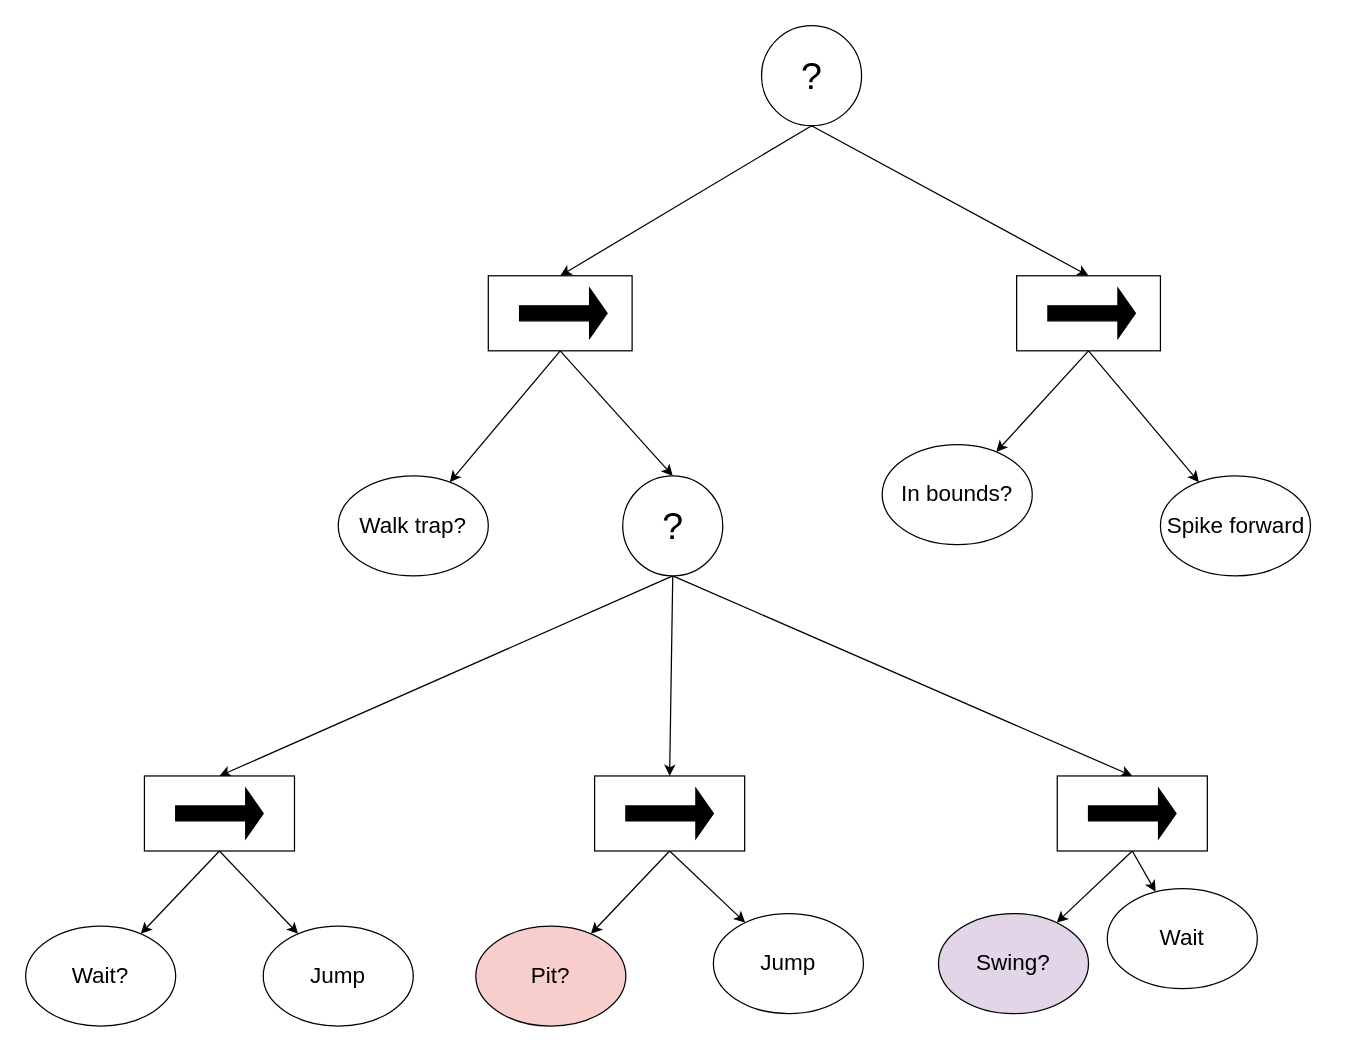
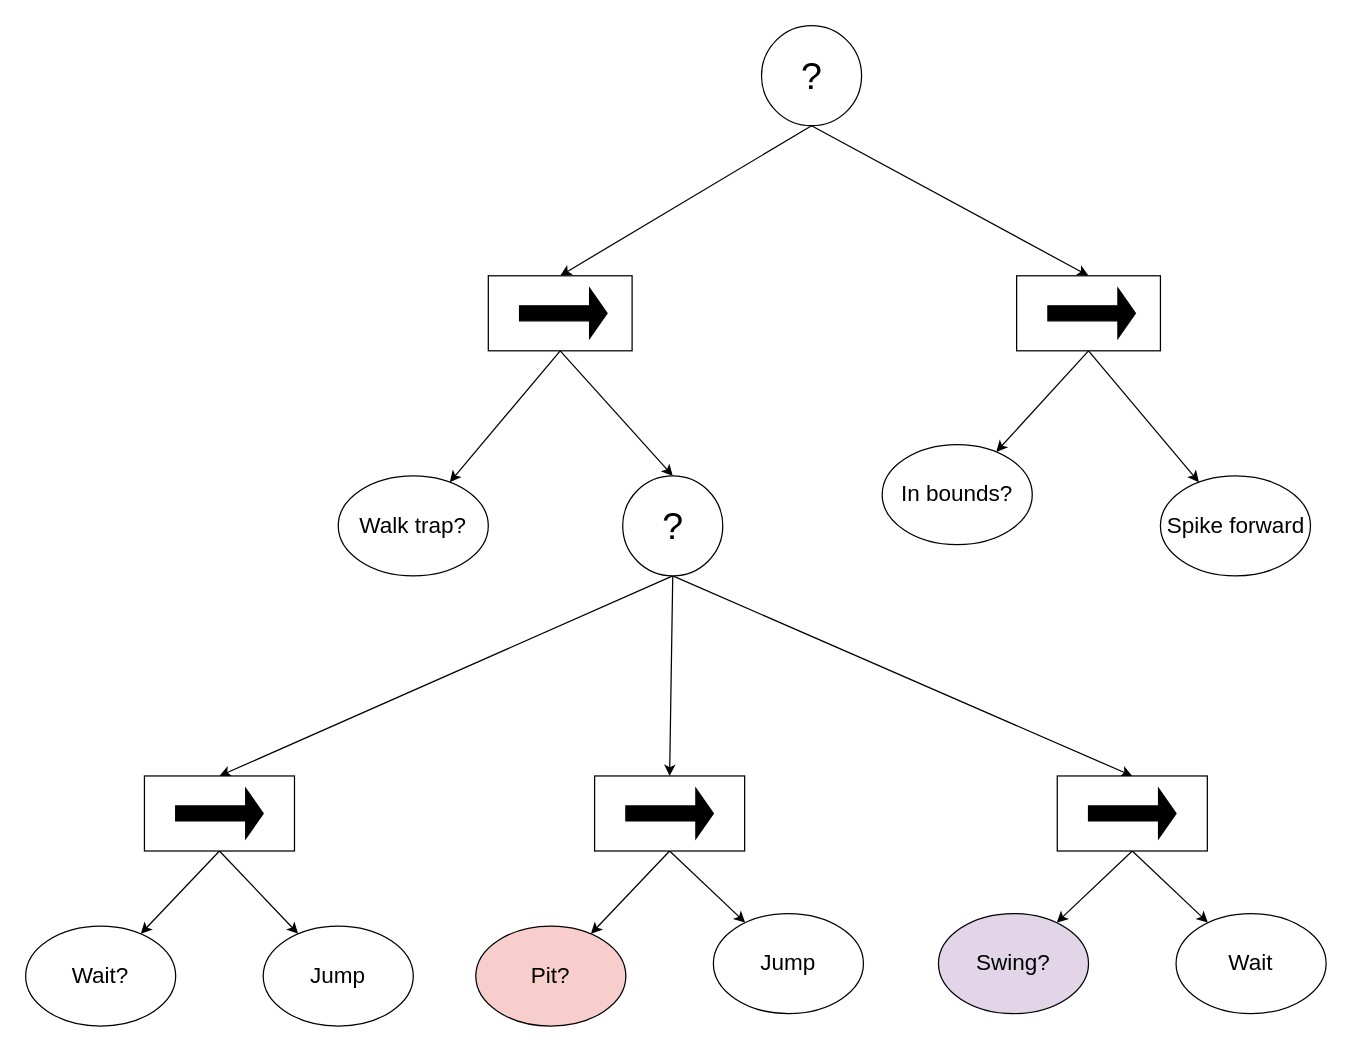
- <mxCell id="28" value="&lt;font style=&quot;font-size: 18px&quot;&gt;Wait&lt;/font&gt;" style="ellipse;whiteSpace=wrap;html=1;fillColor=#FFFFFF;" parent="1" vertex="1"><mxGeometry x="885" y="710" width="120" height="80" as="geometry" /></mxCell>
+ <mxCell id="28" value="&lt;font style=&quot;font-size: 18px&quot;&gt;Wait&lt;/font&gt;" style="ellipse;whiteSpace=wrap;html=1;fillColor=#FFFFFF;" parent="1" vertex="1"><mxGeometry x="940" y="730" width="120" height="80" as="geometry" /></mxCell>
